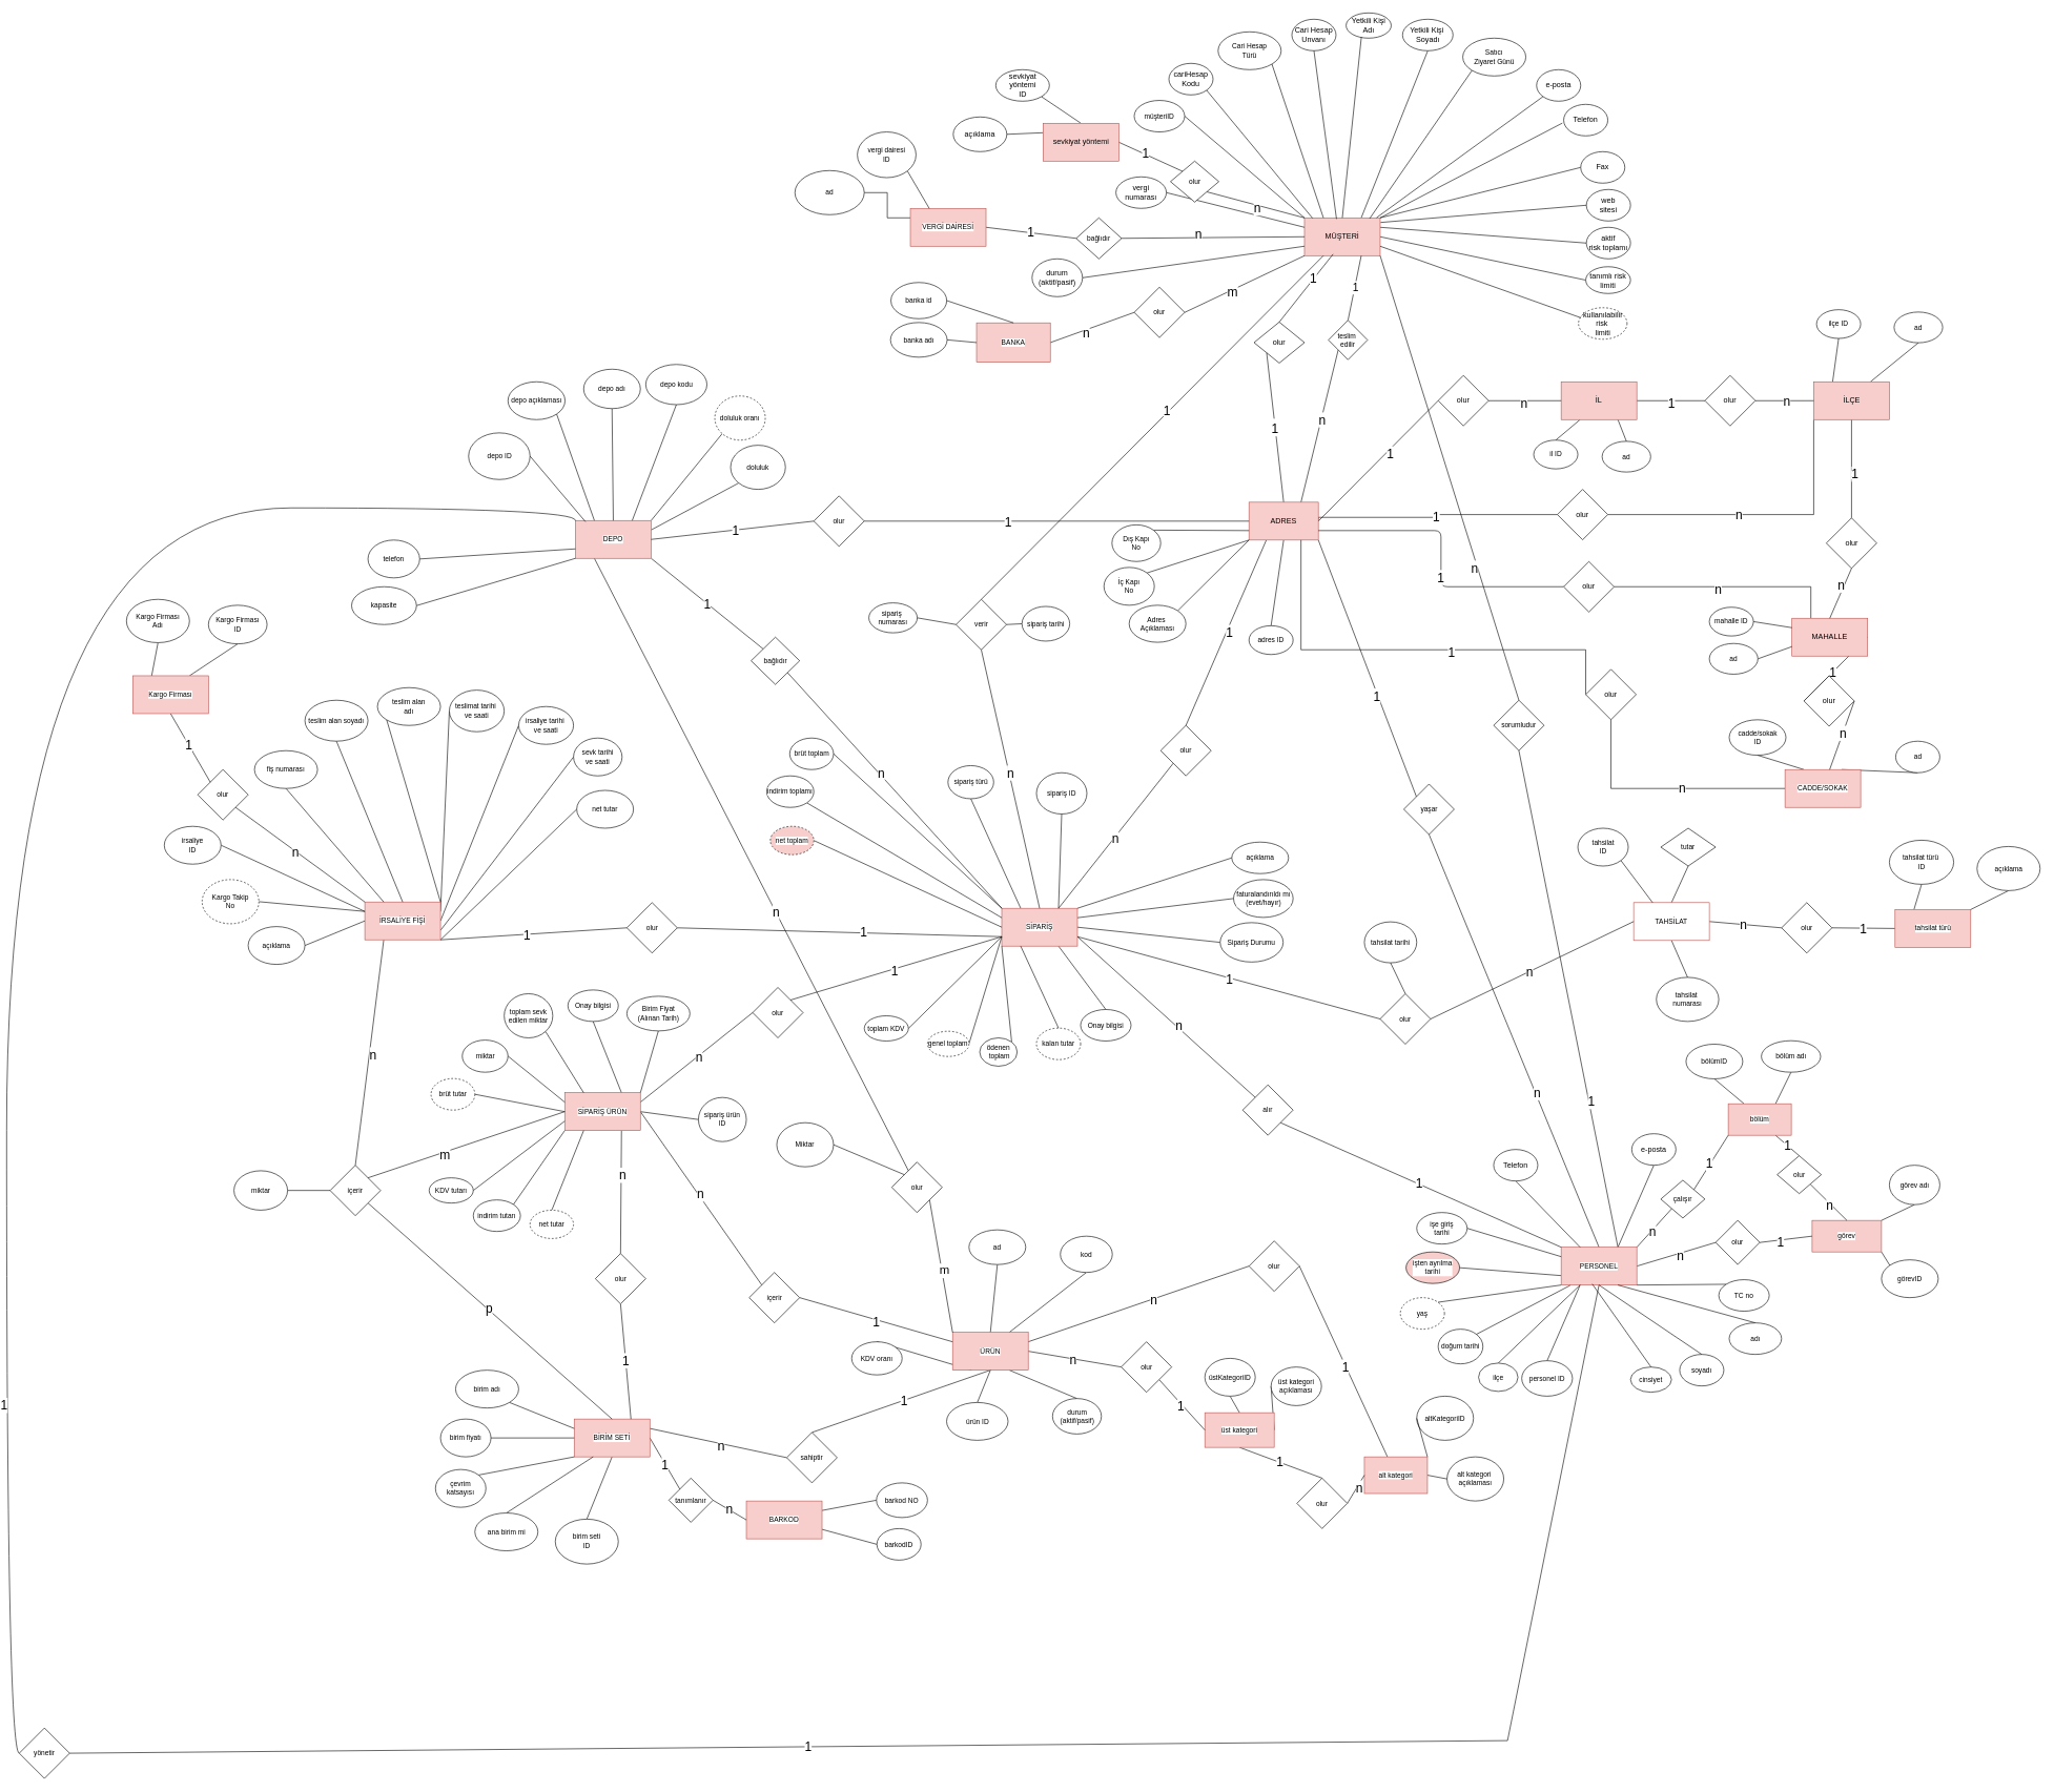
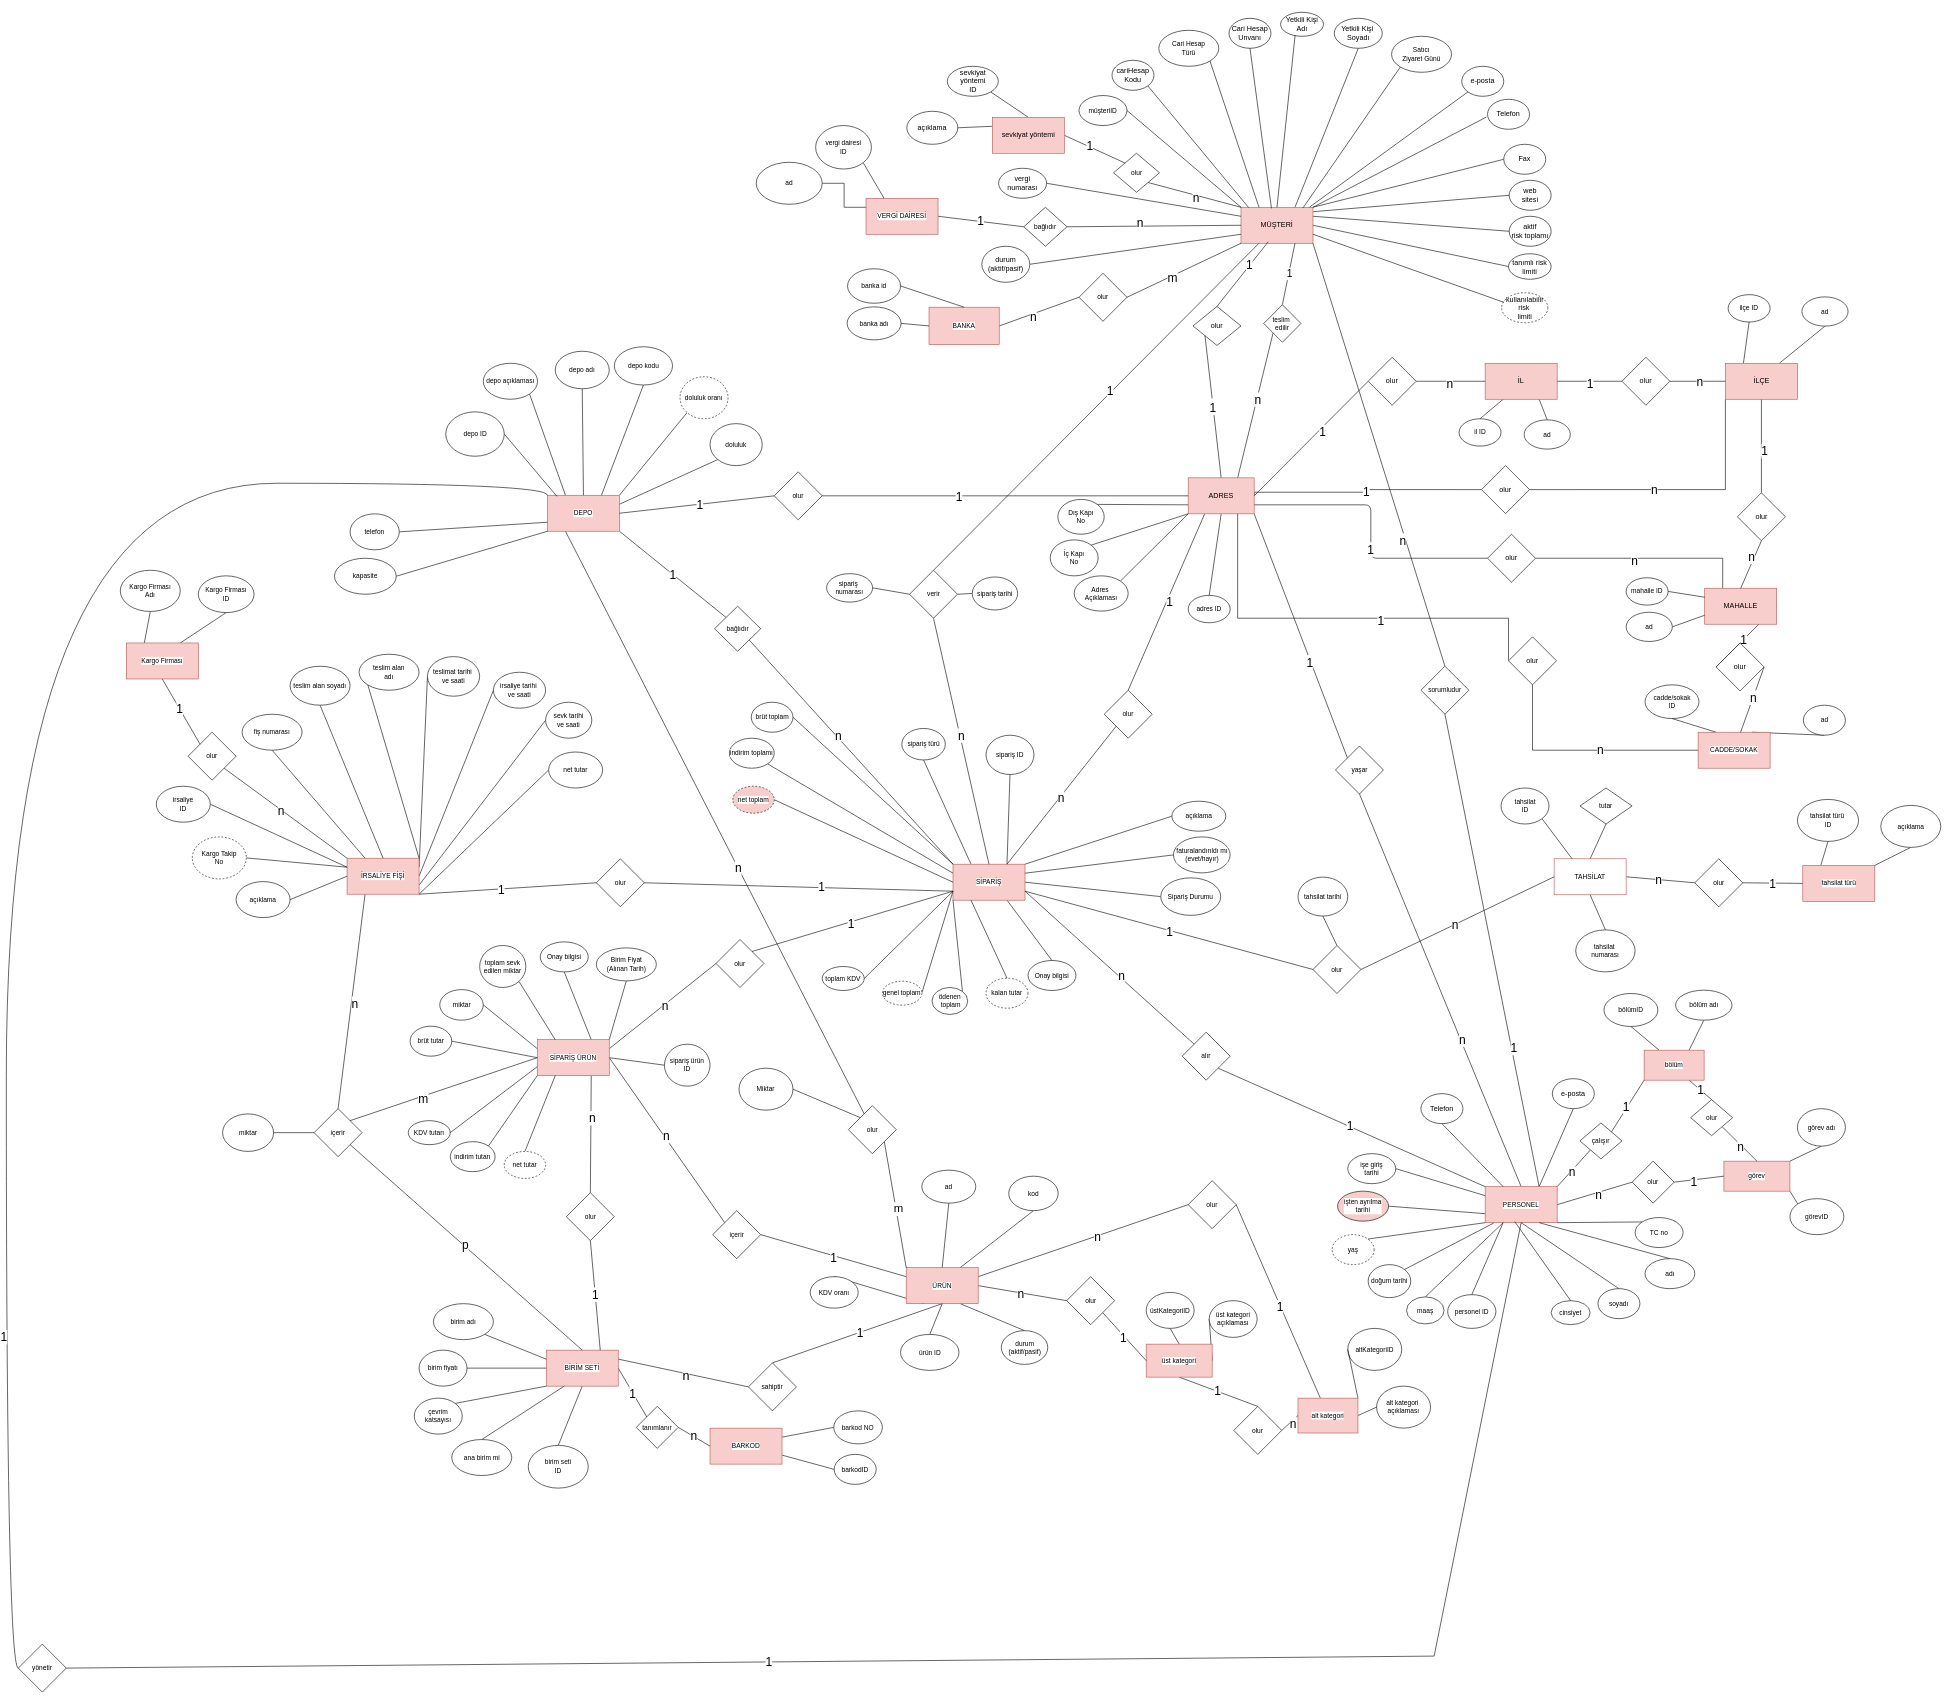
- <mxCell id="37" value="vergi numarası" style="ellipse;whiteSpace=wrap;html=1;" parent="1" vertex="1"><mxGeometry x="1759.03" y="280" width="80" height="50" as="geometry" /></mxCell>
+ <mxCell id="37" value="vergi numarası" style="ellipse;whiteSpace=wrap;html=1;" parent="1" vertex="1"><mxGeometry x="1654.03" y="280" width="80" height="50" as="geometry" /></mxCell>
- <mxCell id="171" value="doluluk" style="ellipse;whiteSpace=wrap;html=1;fontFamily=Helvetica;fontSize=11;fontColor=default;labelBackgroundColor=default;" parent="1" vertex="1"><mxGeometry x="1148" y="705.63" width="87" height="70" as="geometry" /></mxCell>
+ <mxCell id="171" value="doluluk" style="ellipse;whiteSpace=wrap;html=1;fontFamily=Helvetica;fontSize=11;fontColor=default;labelBackgroundColor=default;" parent="1" vertex="1"><mxGeometry x="1173" y="705.63" width="87" height="70" as="geometry" /></mxCell>
- <mxCell id="238" value="brüt tutar" style="ellipse;whiteSpace=wrap;html=1;fontFamily=Helvetica;fontSize=11;fontColor=default;labelBackgroundColor=default;dashed=1;" parent="1" vertex="1"><mxGeometry x="673" y="1710" width="69.5" height="50" as="geometry" /></mxCell>
+ <mxCell id="238" value="brüt tutar" style="ellipse;whiteSpace=wrap;html=1;fontFamily=Helvetica;fontSize=11;fontColor=default;labelBackgroundColor=default;dashed=0;" parent="1" vertex="1"><mxGeometry x="673" y="1710" width="69.5" height="50" as="geometry" /></mxCell>
- <mxCell id="72" value="ilçe" style="ellipse;whiteSpace=wrap;html=1;fontFamily=Helvetica;fontSize=11;fontColor=default;labelBackgroundColor=default;" parent="1" vertex="1"><mxGeometry x="2334.03" y="2161.25" width="62.5" height="45" as="geometry" /></mxCell>
+ <mxCell id="72" value="maaş" style="ellipse;whiteSpace=wrap;html=1;fontFamily=Helvetica;fontSize=11;fontColor=default;labelBackgroundColor=default;" parent="1" vertex="1"><mxGeometry x="2334.03" y="2161.25" width="62.5" height="45" as="geometry" /></mxCell>
- <mxCell id="130" value="alt kategori" style="rounded=0;whiteSpace=wrap;html=1;fontFamily=Helvetica;fontSize=11;labelBackgroundColor=default;fillColor=#f8cecc;strokeColor=#b85450;" parent="1" vertex="1"><mxGeometry x="2153" y="2310" width="100" height="58.12" as="geometry" /></mxCell>
+ <mxCell id="130" value="alt kategori" style="rounded=0;whiteSpace=wrap;html=1;fontFamily=Helvetica;fontSize=11;labelBackgroundColor=default;fillColor=#f8cecc;strokeColor=#b85450;" parent="1" vertex="1"><mxGeometry x="2153" y="2330" width="100" height="58.12" as="geometry" /></mxCell>
